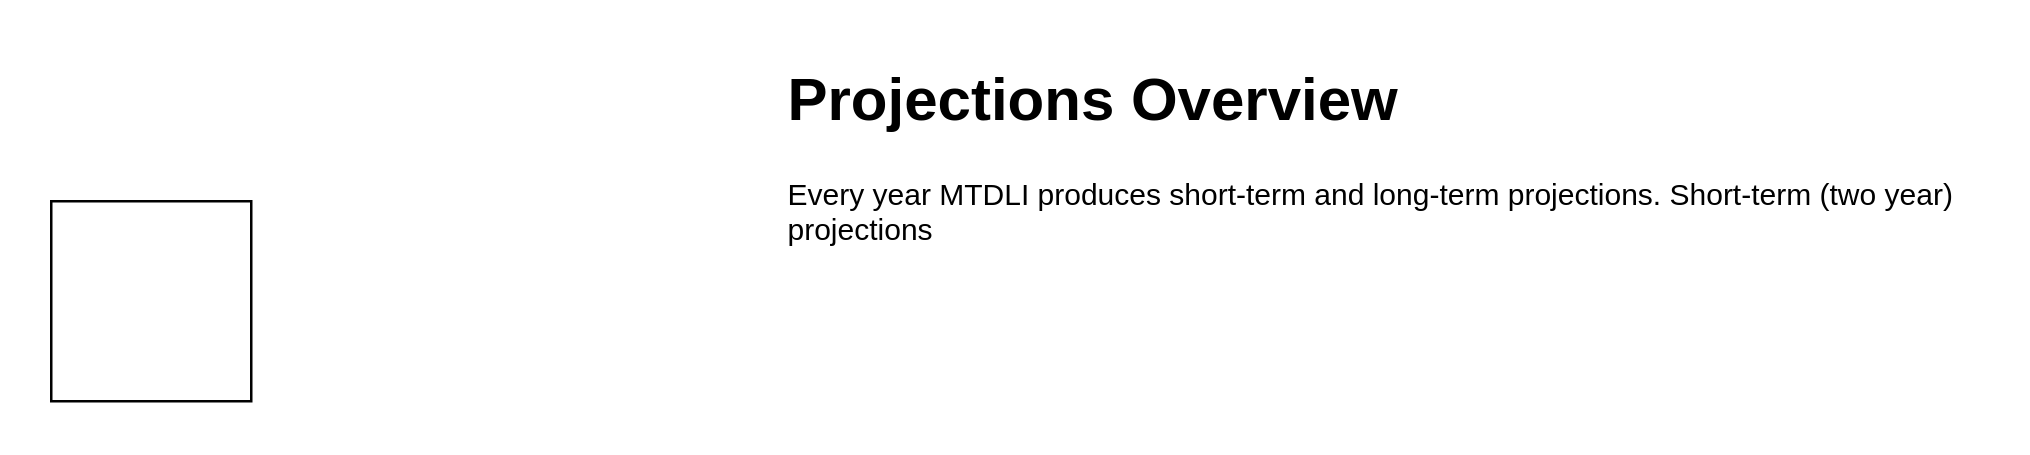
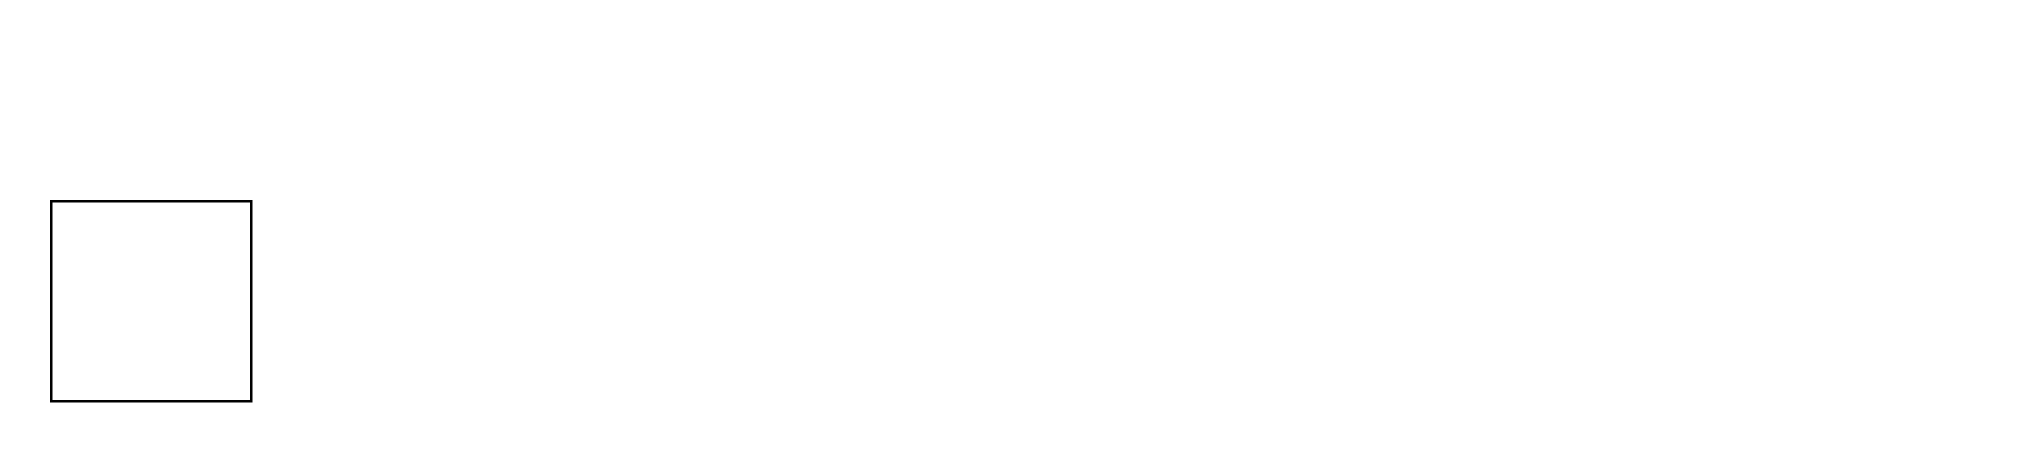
- <mxCell id="3" value="&lt;h1&gt;Projections Overview&lt;/h1&gt;&lt;p&gt;Every year MTDLI produces short-term and long-term projections. Short-term (two year) projections&lt;/p&gt;" style="text;html=1;strokeColor=none;fillColor=none;spacing=5;spacingTop=-20;whiteSpace=wrap;overflow=hidden;rounded=0;" vertex="1" parent="1"><mxGeometry x="310" y="20" width="480" height="120" as="geometry" /></mxCell>
